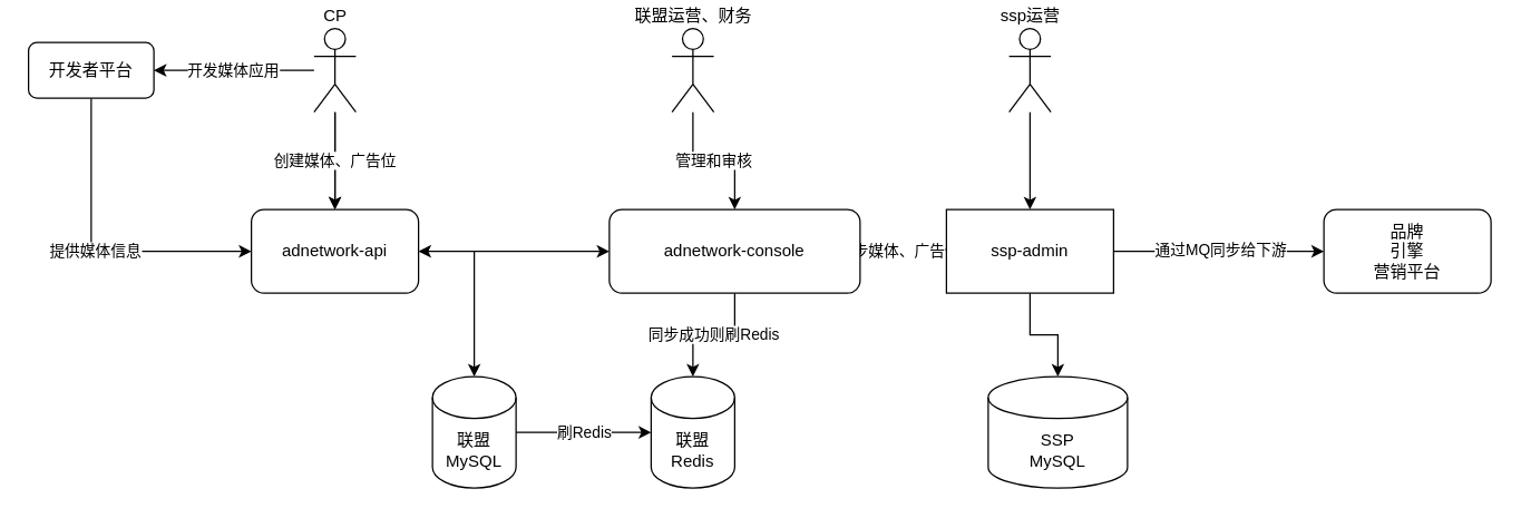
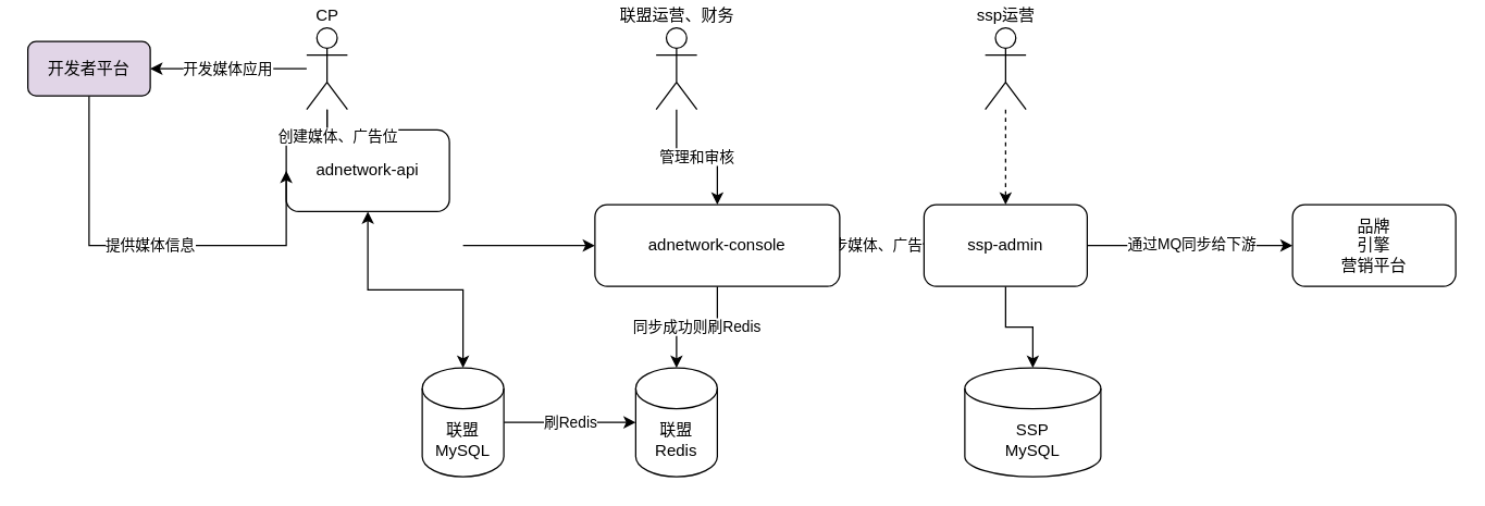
- <mxCell id="9" value="开发者平台" style="rounded=1;whiteSpace=wrap;html=1;" vertex="1" parent="1"><mxGeometry x="20" y="30" width="90" height="40" as="geometry" /></mxCell>
+ <mxCell id="9" value="开发者平台" style="rounded=1;whiteSpace=wrap;html=1;fillColor=#e1d5e7;" vertex="1" parent="1"><mxGeometry x="20" y="30" width="90" height="40" as="geometry" /></mxCell>
- <mxCell id="23" style="edgeStyle=orthogonalEdgeStyle;rounded=0;orthogonalLoop=1;jettySize=auto;html=1;entryX=0.5;entryY=0;entryDx=0;entryDy=0;startArrow=none;startFill=0;endArrow=classic;endFill=1;" edge="1" parent="1" source="24" target="22"><mxGeometry relative="1" as="geometry" /></mxCell>
+ <mxCell id="23" style="edgeStyle=orthogonalEdgeStyle;rounded=0;orthogonalLoop=1;jettySize=auto;html=1;entryX=0.5;entryY=0;entryDx=0;entryDy=0;startArrow=none;startFill=0;endArrow=classic;endFill=1;dashed=1;" edge="1" parent="1" source="24" target="22"><mxGeometry relative="1" as="geometry" /></mxCell>
- <mxCell id="3" value="adnetwork-api" style="rounded=1;whiteSpace=wrap;html=1;" vertex="1" parent="1"><mxGeometry x="180" y="150" width="120" height="60" as="geometry" /></mxCell>
+ <mxCell id="3" value="adnetwork-api" style="rounded=1;whiteSpace=wrap;html=1;" vertex="1" parent="1"><mxGeometry x="210" y="95" width="120" height="60" as="geometry" /></mxCell>
- <mxCell id="22" value="ssp-admin" style="whiteSpace=wrap;html=1;rounded=0;" vertex="1" parent="1"><mxGeometry x="679" y="150" width="120" height="60" as="geometry" /></mxCell>
+ <mxCell id="22" value="ssp-admin" style="rounded=1;whiteSpace=wrap;html=1;" vertex="1" parent="1"><mxGeometry x="679" y="150" width="120" height="60" as="geometry" /></mxCell>
